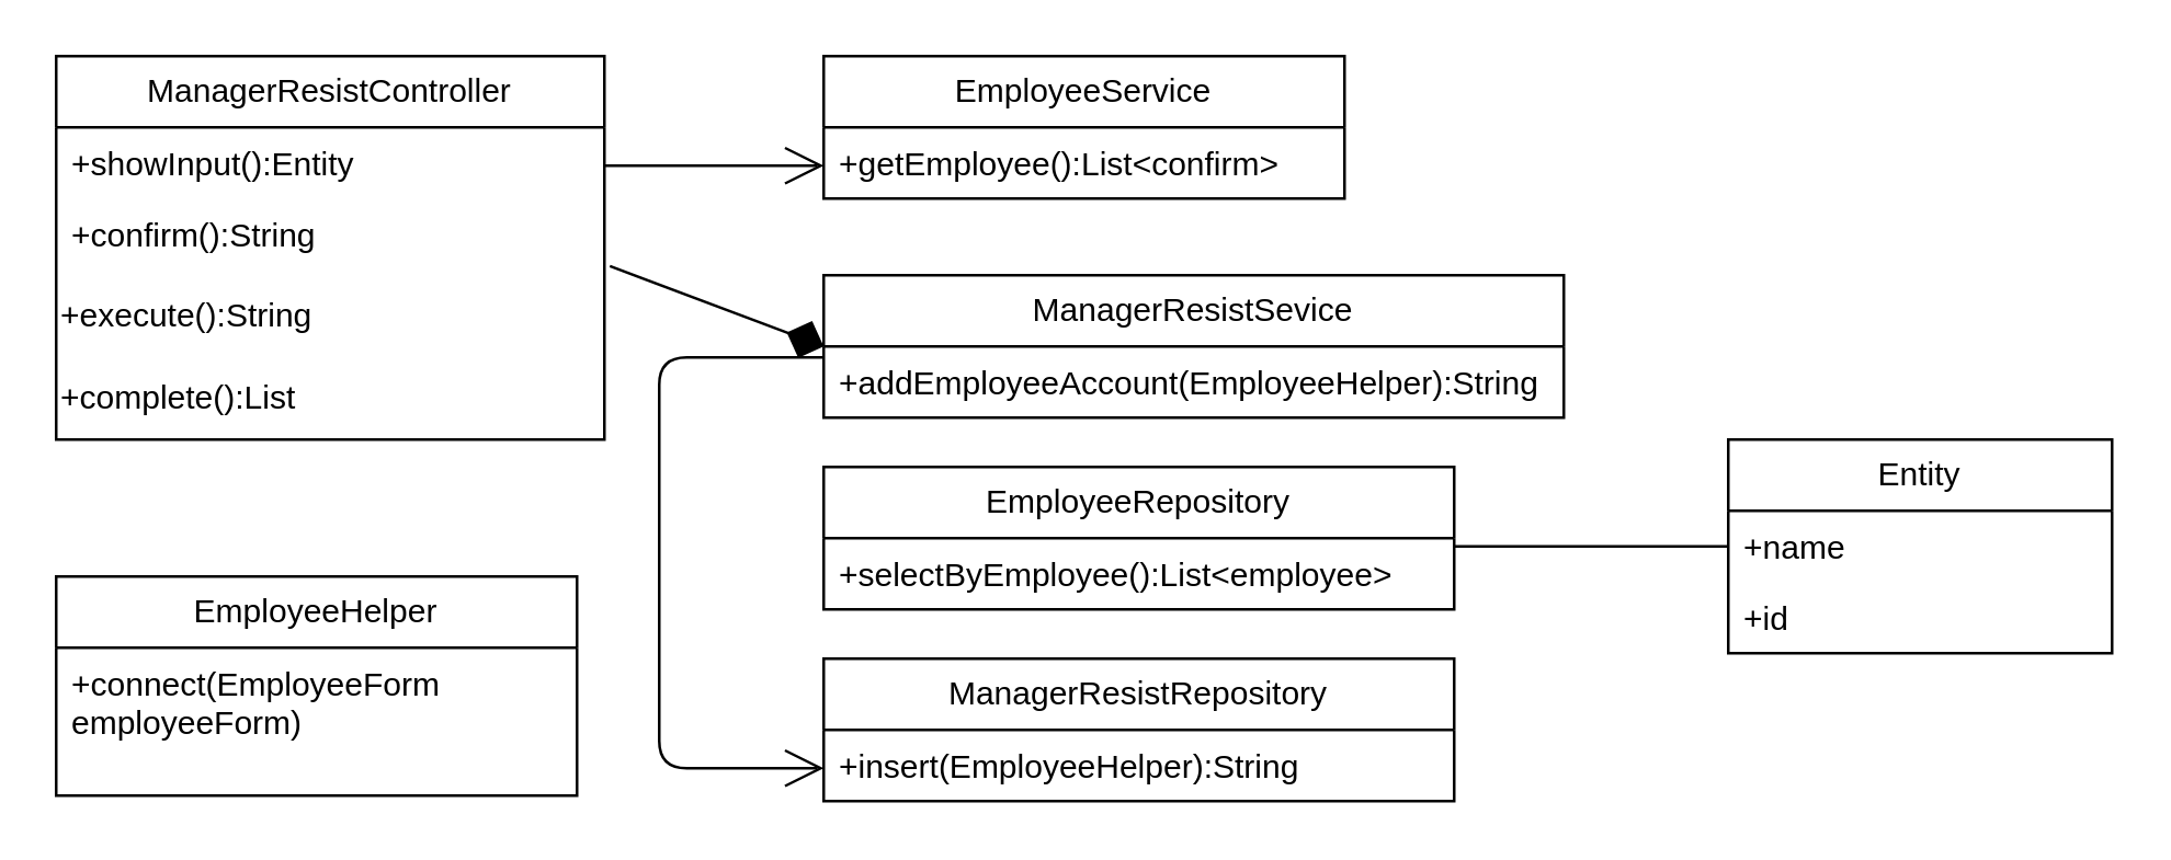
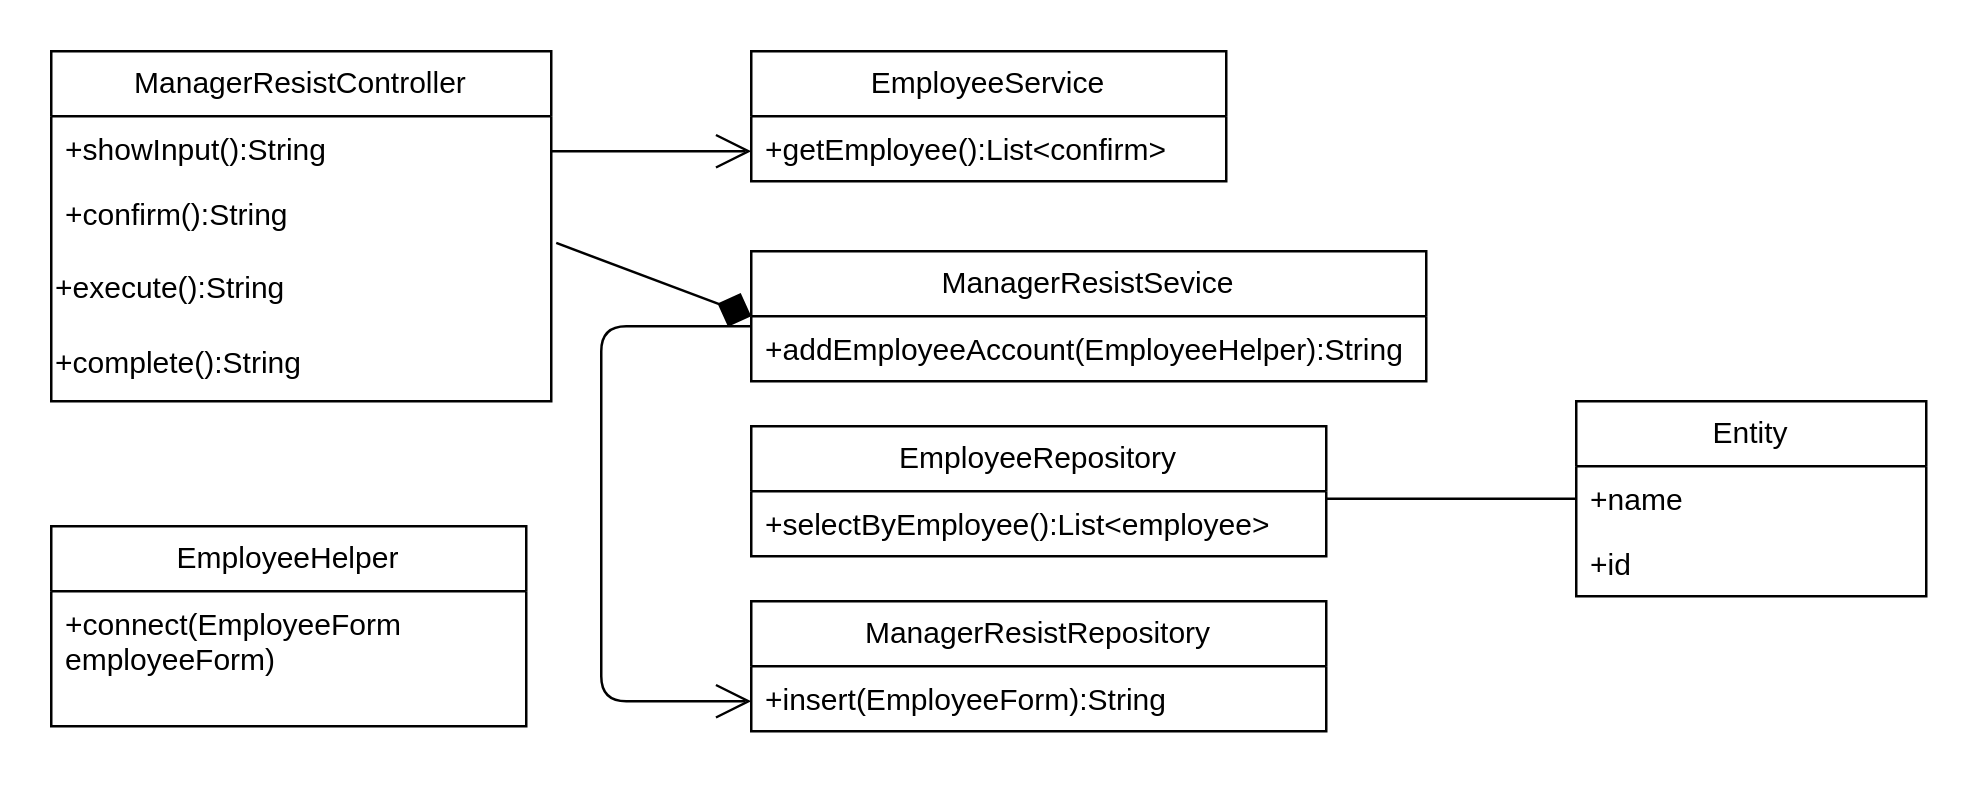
- <mxCell id="3" value="+showInput():Entity&lt;span style=&quot;white-space: pre;&quot;&gt;&#09;&lt;/span&gt;&lt;div&gt;&lt;br&gt;&lt;/div&gt;" style="text;strokeColor=none;fillColor=none;align=left;verticalAlign=top;spacingLeft=4;spacingRight=4;overflow=hidden;rotatable=0;points=[[0,0.5],[1,0.5]];portConstraint=eastwest;whiteSpace=wrap;html=1;" vertex="1" parent="2"><mxGeometry y="26" width="200" height="26" as="geometry" /></mxCell>
+ <mxCell id="3" value="+showInput():String&lt;span style=&quot;white-space: pre;&quot;&gt;&#09;&lt;/span&gt;&lt;div&gt;&lt;br&gt;&lt;/div&gt;" style="text;strokeColor=none;fillColor=none;align=left;verticalAlign=top;spacingLeft=4;spacingRight=4;overflow=hidden;rotatable=0;points=[[0,0.5],[1,0.5]];portConstraint=eastwest;whiteSpace=wrap;html=1;" vertex="1" parent="2"><mxGeometry y="26" width="200" height="26" as="geometry" /></mxCell>
- <mxCell id="6" value="+complete():List" style="text;html=1;align=left;verticalAlign=middle;resizable=0;points=[];autosize=1;strokeColor=none;fillColor=none;" vertex="1" parent="2"><mxGeometry y="110" width="200" height="30" as="geometry" /></mxCell>
+ <mxCell id="6" value="+complete():String" style="text;html=1;align=left;verticalAlign=middle;resizable=0;points=[];autosize=1;strokeColor=none;fillColor=none;" vertex="1" parent="2"><mxGeometry y="110" width="200" height="30" as="geometry" /></mxCell>
- <mxCell id="14" value="+insert(EmployeeHelper):String" style="text;strokeColor=none;fillColor=none;align=left;verticalAlign=top;spacingLeft=4;spacingRight=4;overflow=hidden;rotatable=0;points=[[0,0.5],[1,0.5]];portConstraint=eastwest;whiteSpace=wrap;html=1;" vertex="1" parent="13"><mxGeometry y="26" width="230" height="26" as="geometry" /></mxCell>
+ <mxCell id="14" value="+insert(EmployeeForm):String" style="text;strokeColor=none;fillColor=none;align=left;verticalAlign=top;spacingLeft=4;spacingRight=4;overflow=hidden;rotatable=0;points=[[0,0.5],[1,0.5]];portConstraint=eastwest;whiteSpace=wrap;html=1;" vertex="1" parent="13"><mxGeometry y="26" width="230" height="26" as="geometry" /></mxCell>
